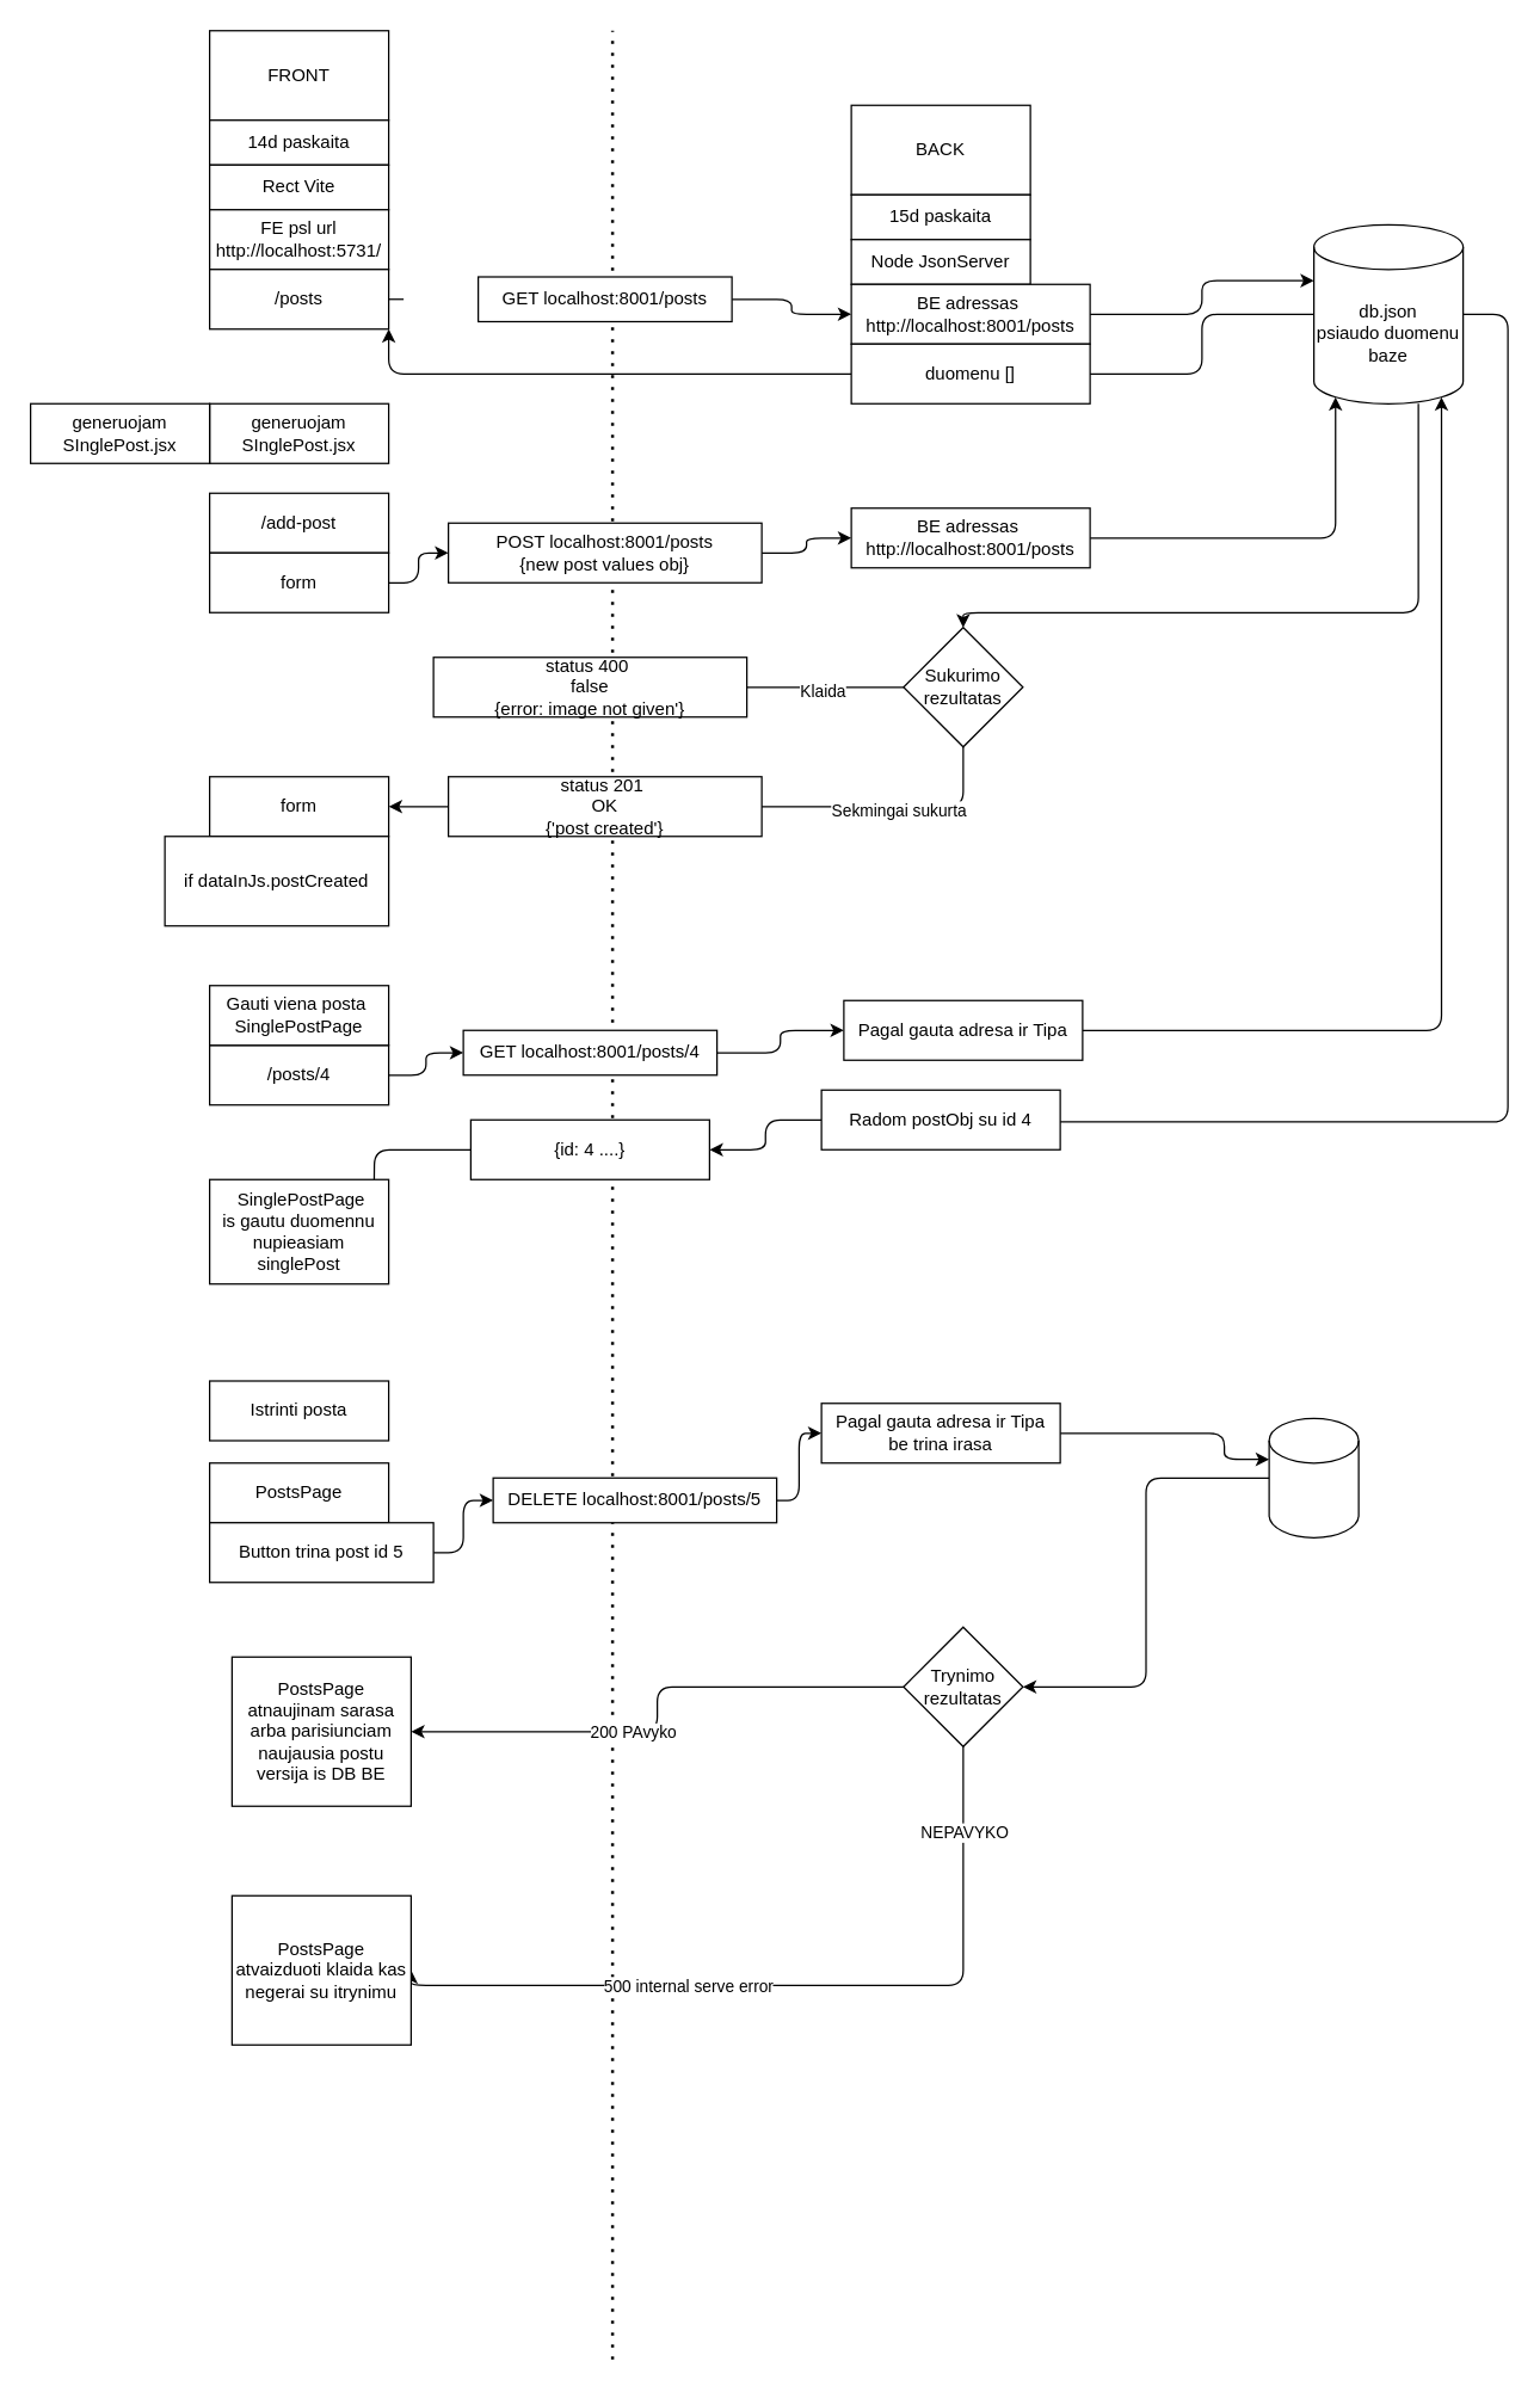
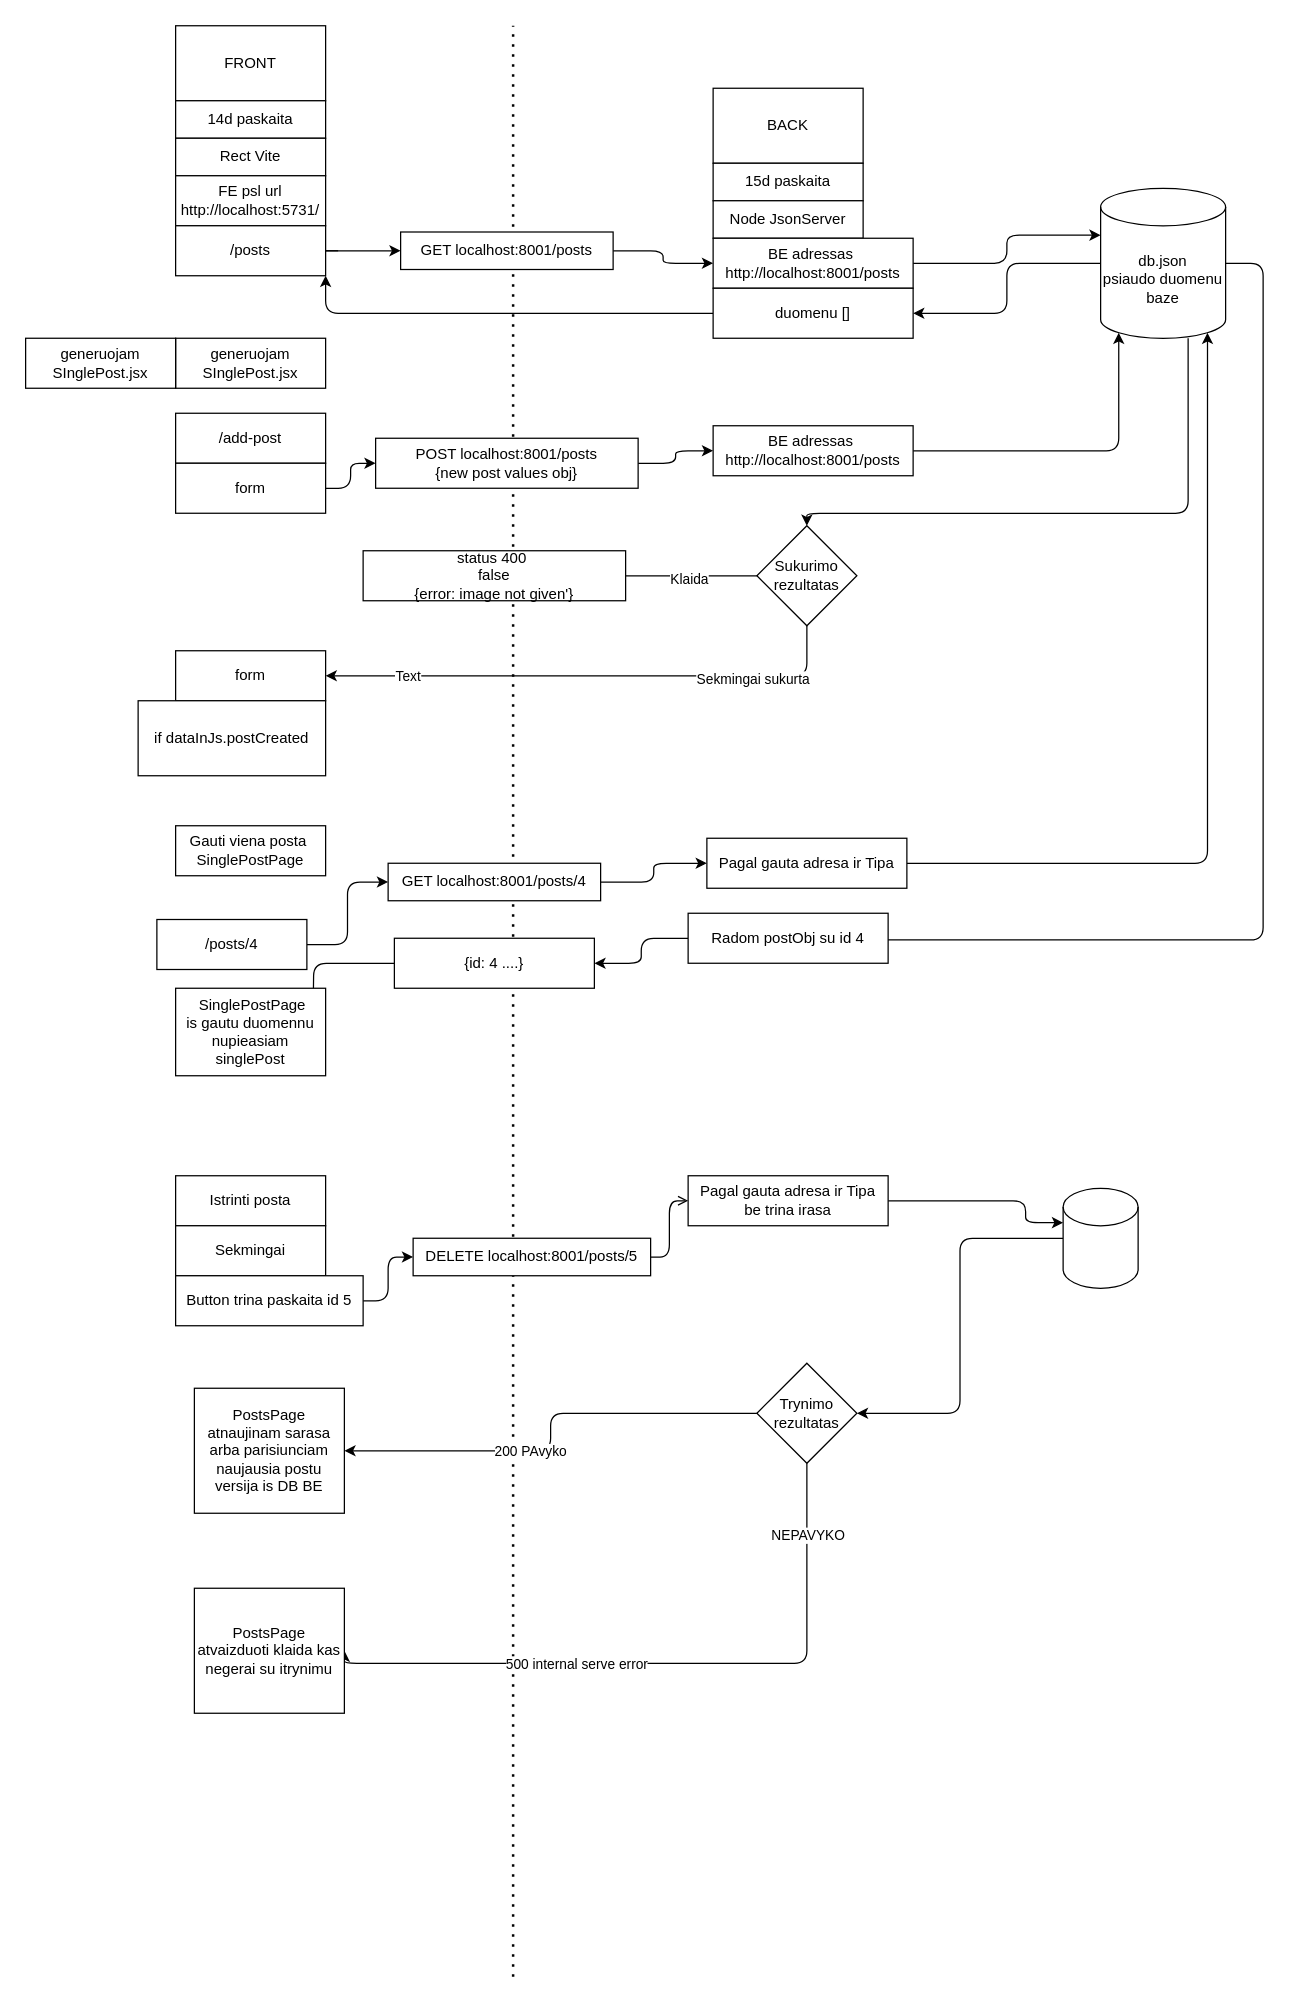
+ <mxCell id="11" style="edgeStyle=orthogonalEdgeStyle;html=1;entryX=0;entryY=0.5;entryDx=0;entryDy=0;" edge="1" parent="1" source="12" target="30"><mxGeometry relative="1" as="geometry" /></mxCell>
- <mxCell id="24" style="edgeStyle=orthogonalEdgeStyle;html=1;entryX=1;entryY=0.5;entryDx=0;entryDy=0;endArrow=none;" edge="1" parent="1" source="27" target="16"><mxGeometry relative="1" as="geometry" /></mxCell>
+ <mxCell id="24" style="edgeStyle=orthogonalEdgeStyle;html=1;entryX=1;entryY=0.5;entryDx=0;entryDy=0;" edge="1" parent="1" source="27" target="16"><mxGeometry relative="1" as="geometry" /></mxCell>
- <mxCell id="39" value="status 201&amp;nbsp;&lt;br&gt;OK&lt;br&gt;{'post created'}" style="rounded=0;whiteSpace=wrap;html=1;" vertex="1" parent="1"><mxGeometry x="300" y="520" width="210" height="40" as="geometry" /></mxCell>
- <mxCell id="43" value="/posts/4" style="rounded=0;whiteSpace=wrap;html=1;" vertex="1" parent="1"><mxGeometry x="140" y="700" width="120" height="40" as="geometry" /></mxCell>
+ <mxCell id="43" value="/posts/4" style="rounded=0;whiteSpace=wrap;html=1;" vertex="1" parent="1"><mxGeometry x="125" y="735" width="120" height="40" as="geometry" /></mxCell>
- <mxCell id="54" value="Istrinti posta" style="rounded=0;whiteSpace=wrap;html=1;" vertex="1" parent="1"><mxGeometry x="140" y="925" width="120" height="40" as="geometry" /></mxCell>
+ <mxCell id="54" value="Istrinti posta" style="rounded=0;whiteSpace=wrap;html=1;" vertex="1" parent="1"><mxGeometry x="140" y="940" width="120" height="40" as="geometry" /></mxCell>
- <mxCell id="58" style="edgeStyle=orthogonalEdgeStyle;html=1;entryX=0;entryY=0.5;entryDx=0;entryDy=0;" edge="1" parent="1" source="59" target="61"><mxGeometry relative="1" as="geometry" /></mxCell>
+ <mxCell id="58" style="edgeStyle=orthogonalEdgeStyle;html=1;entryX=0;entryY=0.5;entryDx=0;entryDy=0;endArrow=open;" edge="1" parent="1" source="59" target="61"><mxGeometry relative="1" as="geometry" /></mxCell>
- <mxCell id="55" value="PostsPage" style="rounded=0;whiteSpace=wrap;html=1;" vertex="1" parent="1"><mxGeometry x="140" y="980" width="120" height="40" as="geometry" /></mxCell>
+ <mxCell id="55" value="Sekmingai" style="rounded=0;whiteSpace=wrap;html=1;" vertex="1" parent="1"><mxGeometry x="140" y="980" width="120" height="40" as="geometry" /></mxCell>
- <mxCell id="57" value="Button trina post id 5" style="rounded=0;whiteSpace=wrap;html=1;" vertex="1" parent="1"><mxGeometry x="140" y="1020" width="150" height="40" as="geometry" /></mxCell>
+ <mxCell id="57" value="Button trina paskaita id 5" style="rounded=0;whiteSpace=wrap;html=1;" vertex="1" parent="1"><mxGeometry x="140" y="1020" width="150" height="40" as="geometry" /></mxCell>
